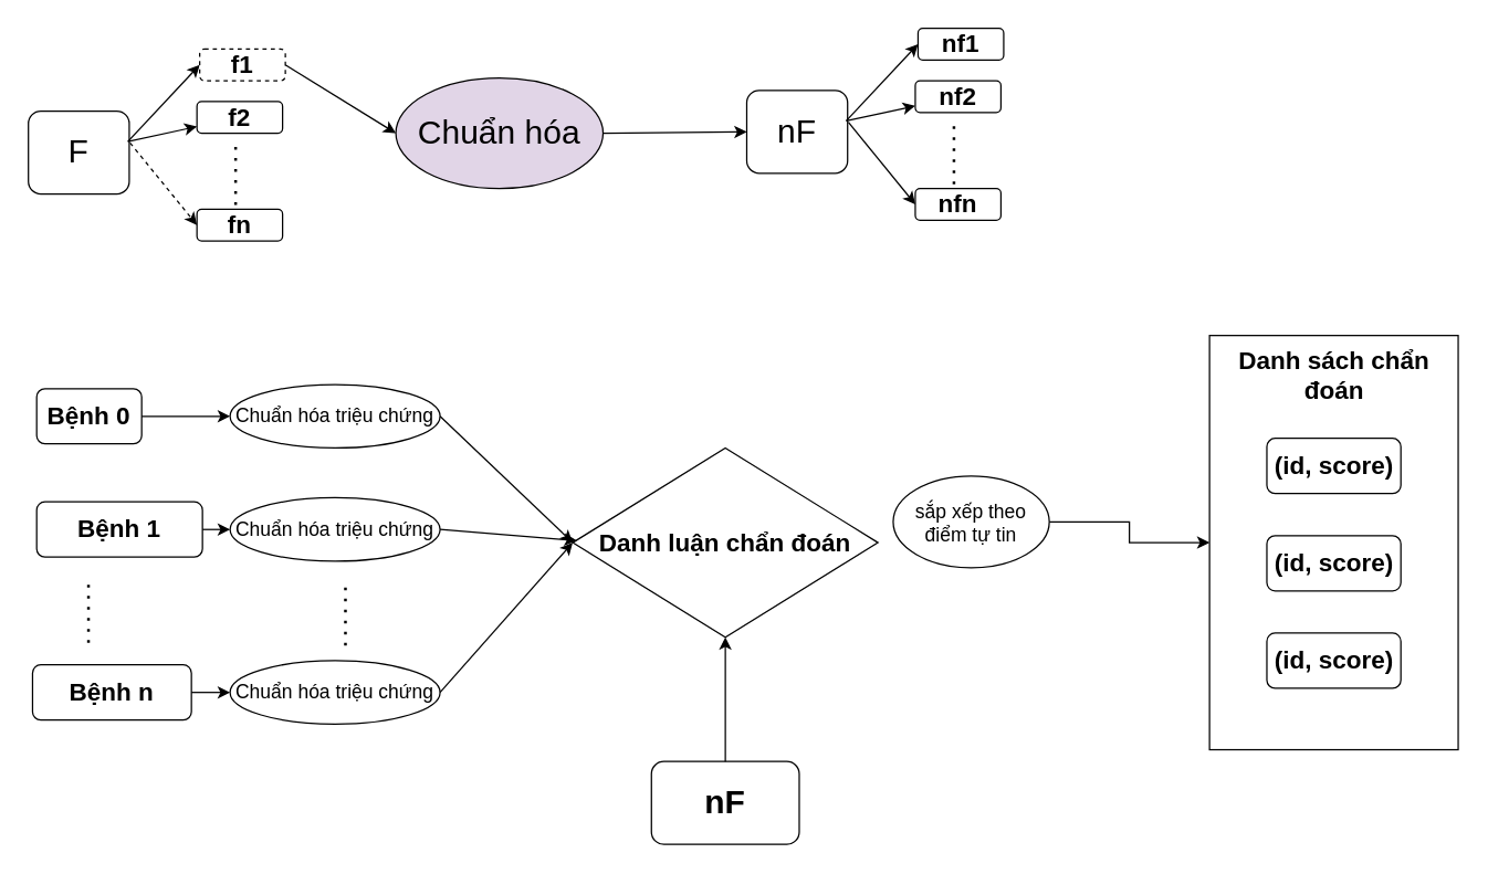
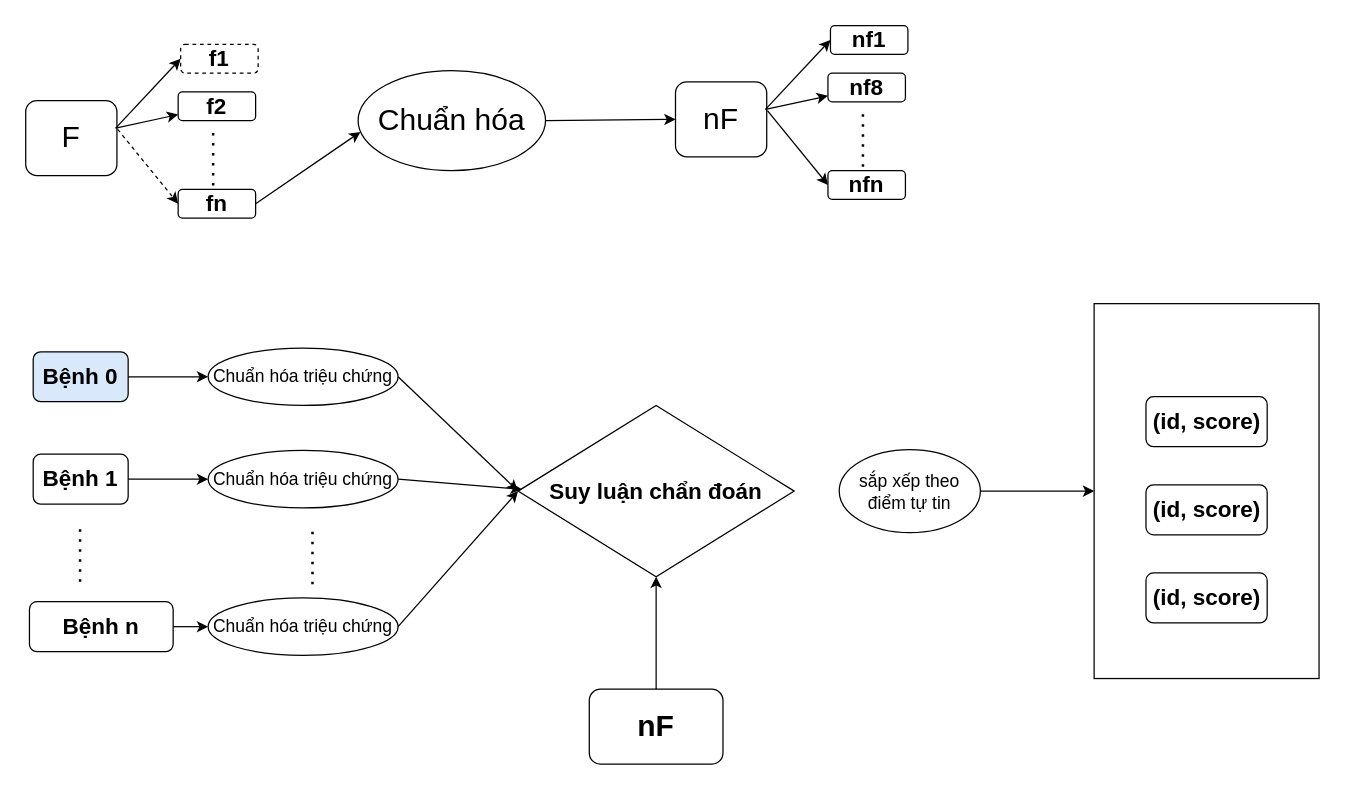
- <mxCell id="20" value="" style="endArrow=classic;html=1;rounded=0;entryX=0;entryY=0.5;entryDx=0;entryDy=0;exitX=1;exitY=0.5;exitDx=0;exitDy=0;" edge="1" parent="1" source="7" target="11"><mxGeometry width="50" height="50" relative="1" as="geometry"><mxPoint x="397" y="160" as="sourcePoint" /><mxPoint x="447" y="110" as="targetPoint" /></mxGeometry></mxCell>
- <mxCell id="15" value="&lt;font style=&quot;font-size: 18px;&quot;&gt;&lt;b&gt;nf2&lt;/b&gt;&lt;/font&gt;" style="rounded=1;whiteSpace=wrap;html=1;" vertex="1" parent="1"><mxGeometry x="662" y="58" width="62" height="23" as="geometry" /></mxCell>
+ <mxCell id="15" value="&lt;font style=&quot;font-size: 18px;&quot;&gt;&lt;b&gt;nf8&lt;/b&gt;&lt;/font&gt;" style="rounded=1;whiteSpace=wrap;html=1;" vertex="1" parent="1"><mxGeometry x="662" y="58" width="62" height="23" as="geometry" /></mxCell>
- <mxCell id="11" value="&lt;font style=&quot;font-size: 24px;&quot;&gt;Chuẩn hóa&lt;/font&gt;" style="ellipse;whiteSpace=wrap;html=1;fillColor=#e1d5e7;" vertex="1" parent="1"><mxGeometry x="286" y="56" width="150" height="80" as="geometry" /></mxCell>
+ <mxCell id="11" value="&lt;font style=&quot;font-size: 24px;&quot;&gt;Chuẩn hóa&lt;/font&gt;" style="ellipse;whiteSpace=wrap;html=1;" vertex="1" parent="1"><mxGeometry x="286" y="56" width="150" height="80" as="geometry" /></mxCell>
+ <mxCell id="21" value="" style="endArrow=classic;html=1;rounded=0;entryX=0.013;entryY=0.613;entryDx=0;entryDy=0;exitX=1;exitY=0.5;exitDx=0;exitDy=0;entryPerimeter=0;" edge="1" parent="1" source="9" target="11"><mxGeometry width="50" height="50" relative="1" as="geometry"><mxPoint x="214" y="95" as="sourcePoint" /><mxPoint x="295" y="115" as="targetPoint" /></mxGeometry></mxCell>
- <mxCell id="43" value="&lt;font style=&quot;font-size: 18px;&quot;&gt;&lt;b style=&quot;&quot;&gt;Danh sách chẩn đoán&lt;/b&gt;&lt;/font&gt;" style="text;html=1;align=center;verticalAlign=middle;whiteSpace=wrap;rounded=0;" vertex="1" parent="1"><mxGeometry x="886.75" y="257" width="156.5" height="30" as="geometry" /></mxCell>
- <mxCell id="23" value="&lt;span style=&quot;font-size: 18px;&quot;&gt;&lt;b&gt;Bệnh 0&lt;/b&gt;&lt;/span&gt;" style="rounded=1;whiteSpace=wrap;html=1;" vertex="1" parent="1"><mxGeometry x="26" y="281" width="76" height="40" as="geometry" /></mxCell>
+ <mxCell id="23" value="&lt;span style=&quot;font-size: 18px;&quot;&gt;&lt;b&gt;Bệnh 0&lt;/b&gt;&lt;/span&gt;" style="rounded=1;whiteSpace=wrap;html=1;fillColor=#dae8fc;" vertex="1" parent="1"><mxGeometry x="26" y="281" width="76" height="40" as="geometry" /></mxCell>
- <mxCell id="41" value="&lt;span style=&quot;font-size: 14px;&quot;&gt;sắp xếp theo điểm tự tin&lt;/span&gt;" style="ellipse;whiteSpace=wrap;html=1;" vertex="1" parent="1"><mxGeometry x="646" y="344.25" width="113" height="66.5" as="geometry" /></mxCell>
+ <mxCell id="41" value="&lt;span style=&quot;font-size: 14px;&quot;&gt;sắp xếp theo điểm tự tin&lt;/span&gt;" style="ellipse;whiteSpace=wrap;html=1;" vertex="1" parent="1"><mxGeometry x="671" y="359.25" width="113" height="66.5" as="geometry" /></mxCell>
- <mxCell id="25" value="&lt;span style=&quot;font-size: 18px;&quot;&gt;&lt;b&gt;Bệnh 1&lt;/b&gt;&lt;/span&gt;" style="rounded=1;whiteSpace=wrap;html=1;" vertex="1" parent="1"><mxGeometry x="26" y="363" width="120" height="40" as="geometry" /></mxCell>
+ <mxCell id="25" value="&lt;span style=&quot;font-size: 18px;&quot;&gt;&lt;b&gt;Bệnh 1&lt;/b&gt;&lt;/span&gt;" style="rounded=1;whiteSpace=wrap;html=1;" vertex="1" parent="1"><mxGeometry x="26" y="363" width="76" height="40" as="geometry" /></mxCell>
- <mxCell id="34" value="&lt;b style=&quot;&quot;&gt;&lt;font style=&quot;font-size: 18px;&quot;&gt;Danh luận chẩn đoán&lt;/font&gt;&lt;/b&gt;" style="rhombus;whiteSpace=wrap;html=1;align=center;" vertex="1" parent="1"><mxGeometry x="414" y="324" width="221" height="137" as="geometry" /></mxCell>
+ <mxCell id="34" value="&lt;b style=&quot;&quot;&gt;&lt;font style=&quot;font-size: 18px;&quot;&gt;Suy luận chẩn đoán&lt;/font&gt;&lt;/b&gt;" style="rhombus;whiteSpace=wrap;html=1;align=center;" vertex="1" parent="1"><mxGeometry x="414" y="324" width="221" height="137" as="geometry" /></mxCell>
